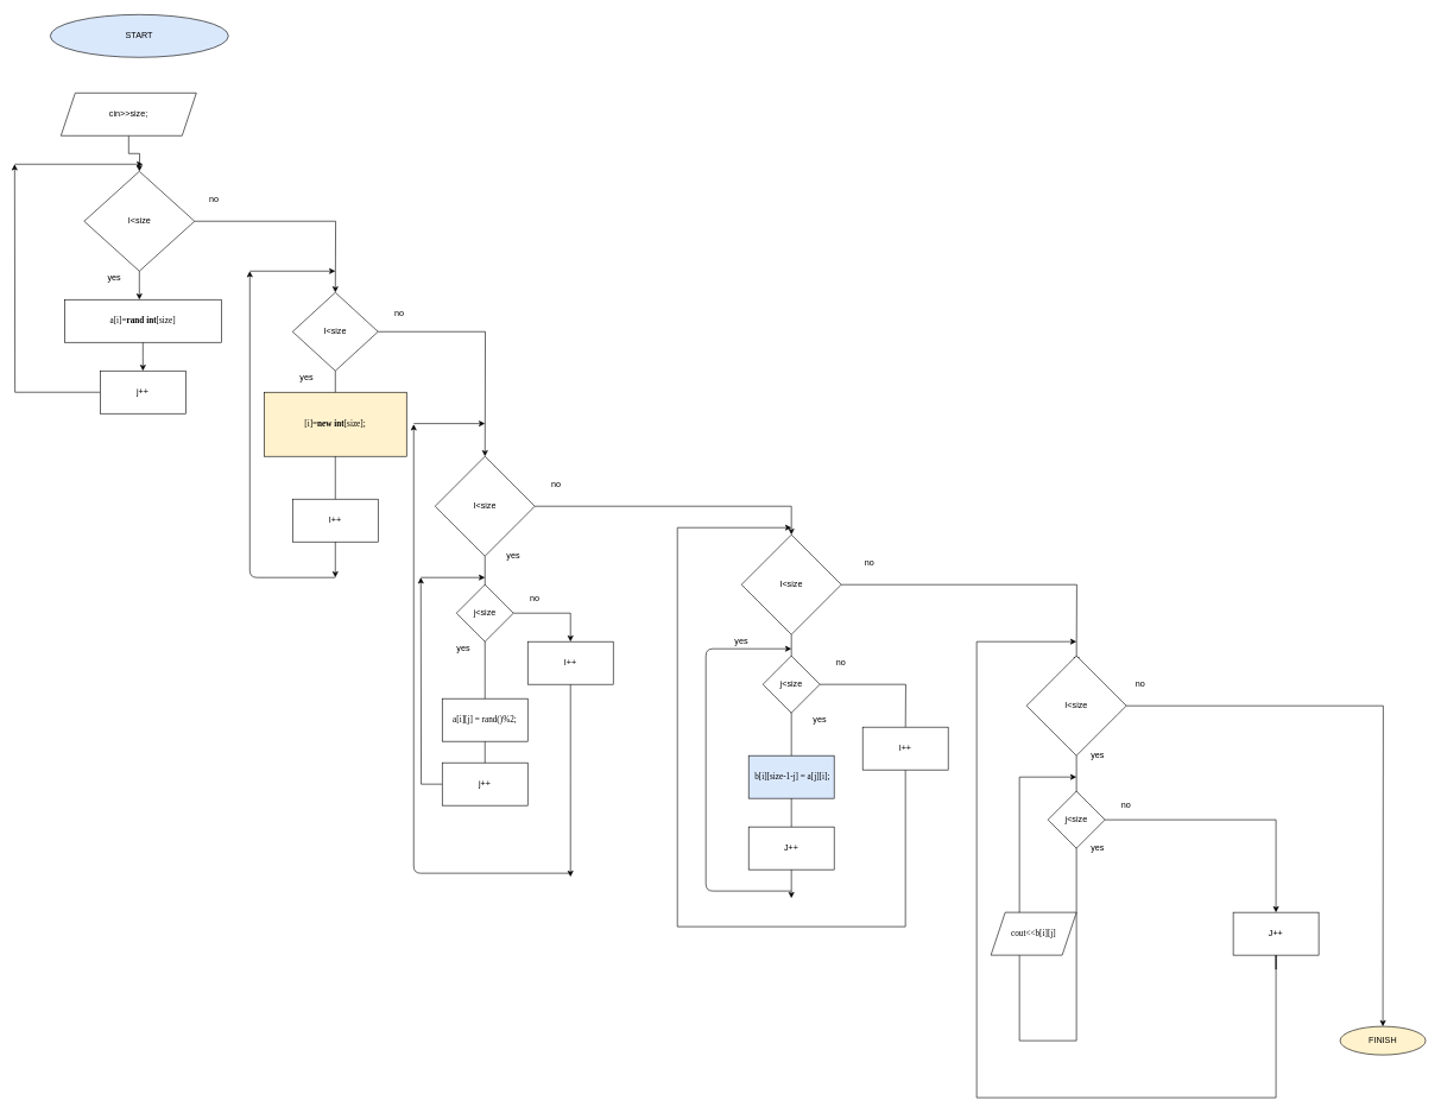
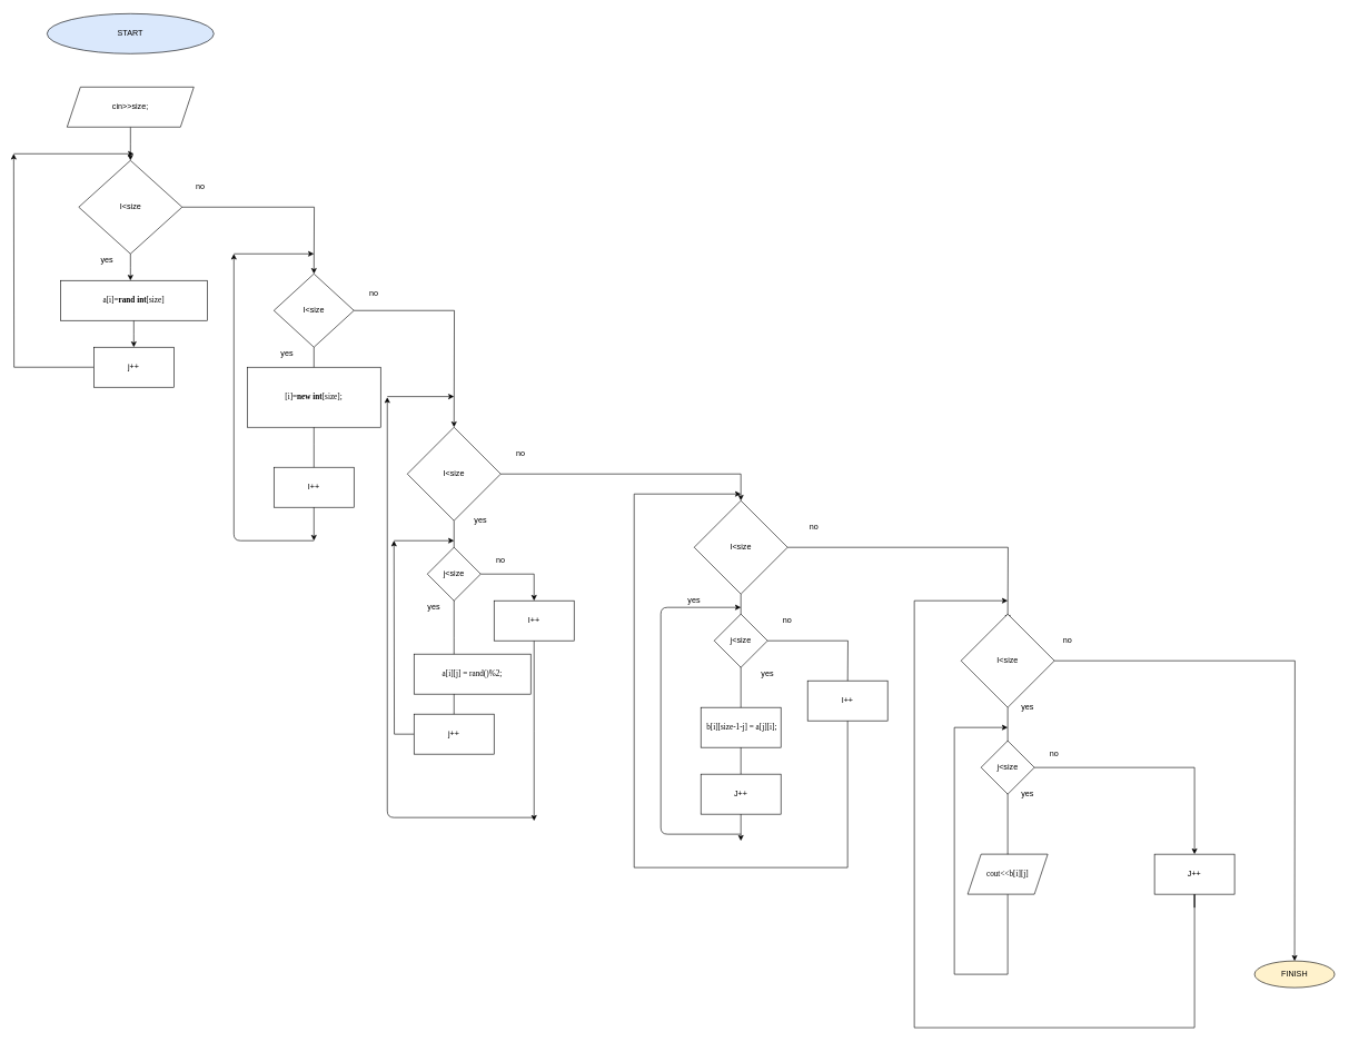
- <mxCell id="4" value="cin&amp;gt;&amp;gt;size;" style="shape=parallelogram;perimeter=parallelogramPerimeter;whiteSpace=wrap;html=1;fixedSize=1;" vertex="1" parent="1"><mxGeometry x="85" y="130" width="190" height="60" as="geometry" /></mxCell>
+ <mxCell id="4" value="cin&amp;gt;&amp;gt;size;" style="shape=parallelogram;perimeter=parallelogramPerimeter;whiteSpace=wrap;html=1;fixedSize=1;" vertex="1" parent="1"><mxGeometry x="100" y="130" width="190" height="60" as="geometry" /></mxCell>
- <mxCell id="18" value="&lt;p style=&quot;margin: 0px; font-style: normal; font-variant-caps: normal; font-weight: normal; font-stretch: normal; font-size: 12px; line-height: normal; font-family: menlo;&quot;&gt;[i]=&lt;span style=&quot;&quot;&gt;&lt;b&gt;new&lt;/b&gt;&lt;/span&gt; &lt;span style=&quot;&quot;&gt;&lt;b&gt;int&lt;/b&gt;&lt;/span&gt;[size];&lt;/p&gt;" style="rounded=0;whiteSpace=wrap;html=1;labelBackgroundColor=none;fillColor=#fff2cc;" vertex="1" parent="1"><mxGeometry x="370" y="550" width="200" height="90" as="geometry" /></mxCell>
+ <mxCell id="18" value="&lt;p style=&quot;margin: 0px; font-style: normal; font-variant-caps: normal; font-weight: normal; font-stretch: normal; font-size: 12px; line-height: normal; font-family: menlo;&quot;&gt;[i]=&lt;span style=&quot;&quot;&gt;&lt;b&gt;new&lt;/b&gt;&lt;/span&gt; &lt;span style=&quot;&quot;&gt;&lt;b&gt;int&lt;/b&gt;&lt;/span&gt;[size];&lt;/p&gt;" style="rounded=0;whiteSpace=wrap;html=1;labelBackgroundColor=none;" vertex="1" parent="1"><mxGeometry x="370" y="550" width="200" height="90" as="geometry" /></mxCell>
- <mxCell id="35" value="&lt;p style=&quot;margin: 0px; font-style: normal; font-variant-caps: normal; font-weight: normal; font-stretch: normal; font-size: 12px; line-height: normal; font-family: menlo;&quot;&gt;a[i][j] = &lt;span style=&quot;&quot;&gt;rand&lt;/span&gt;()%&lt;span style=&quot;&quot;&gt;2&lt;/span&gt;;&lt;/p&gt;" style="rounded=0;whiteSpace=wrap;html=1;labelBackgroundColor=none;" vertex="1" parent="1"><mxGeometry x="620" y="980" width="120" height="60" as="geometry" /></mxCell>
+ <mxCell id="35" value="&lt;p style=&quot;margin: 0px; font-style: normal; font-variant-caps: normal; font-weight: normal; font-stretch: normal; font-size: 12px; line-height: normal; font-family: menlo;&quot;&gt;a[i][j] = &lt;span style=&quot;&quot;&gt;rand&lt;/span&gt;()%&lt;span style=&quot;&quot;&gt;2&lt;/span&gt;;&lt;/p&gt;" style="rounded=0;whiteSpace=wrap;html=1;labelBackgroundColor=none;" vertex="1" parent="1"><mxGeometry x="620" y="980" width="175" height="60" as="geometry" /></mxCell>
- <mxCell id="50" value="&lt;p style=&quot;margin: 0px; font-style: normal; font-variant-caps: normal; font-weight: normal; font-stretch: normal; font-size: 12px; line-height: normal; font-family: menlo;&quot;&gt;&lt;span class=&quot;Apple-converted-space&quot;&gt;&amp;nbsp;&lt;/span&gt;b[i][size-&lt;span style=&quot;&quot;&gt;1&lt;/span&gt;-j] = a[j][i];&lt;/p&gt;" style="rounded=0;whiteSpace=wrap;html=1;labelBackgroundColor=none;fillColor=#dae8fc;" vertex="1" parent="1"><mxGeometry x="1050" y="1060" width="120" height="60" as="geometry" /></mxCell>
+ <mxCell id="50" value="&lt;p style=&quot;margin: 0px; font-style: normal; font-variant-caps: normal; font-weight: normal; font-stretch: normal; font-size: 12px; line-height: normal; font-family: menlo;&quot;&gt;&lt;span class=&quot;Apple-converted-space&quot;&gt;&amp;nbsp;&lt;/span&gt;b[i][size-&lt;span style=&quot;&quot;&gt;1&lt;/span&gt;-j] = a[j][i];&lt;/p&gt;" style="rounded=0;whiteSpace=wrap;html=1;labelBackgroundColor=none;" vertex="1" parent="1"><mxGeometry x="1050" y="1060" width="120" height="60" as="geometry" /></mxCell>
- <mxCell id="68" value="&lt;p style=&quot;margin: 0px; font-style: normal; font-variant-caps: normal; font-weight: normal; font-stretch: normal; font-size: 12px; line-height: normal; font-family: menlo;&quot;&gt;&lt;span style=&quot;&quot;&gt;cout&lt;/span&gt;&amp;lt;&amp;lt;b[i][j]&lt;/p&gt;" style="shape=parallelogram;perimeter=parallelogramPerimeter;whiteSpace=wrap;html=1;fixedSize=1;labelBackgroundColor=none;" vertex="1" parent="1"><mxGeometry x="1390" y="1280" width="120" height="60" as="geometry" /></mxCell>
+ <mxCell id="68" value="&lt;p style=&quot;margin: 0px; font-style: normal; font-variant-caps: normal; font-weight: normal; font-stretch: normal; font-size: 12px; line-height: normal; font-family: menlo;&quot;&gt;&lt;span style=&quot;&quot;&gt;cout&lt;/span&gt;&amp;lt;&amp;lt;b[i][j]&lt;/p&gt;" style="shape=parallelogram;perimeter=parallelogramPerimeter;whiteSpace=wrap;html=1;fixedSize=1;labelBackgroundColor=none;" vertex="1" parent="1"><mxGeometry x="1450" y="1280" width="120" height="60" as="geometry" /></mxCell>
